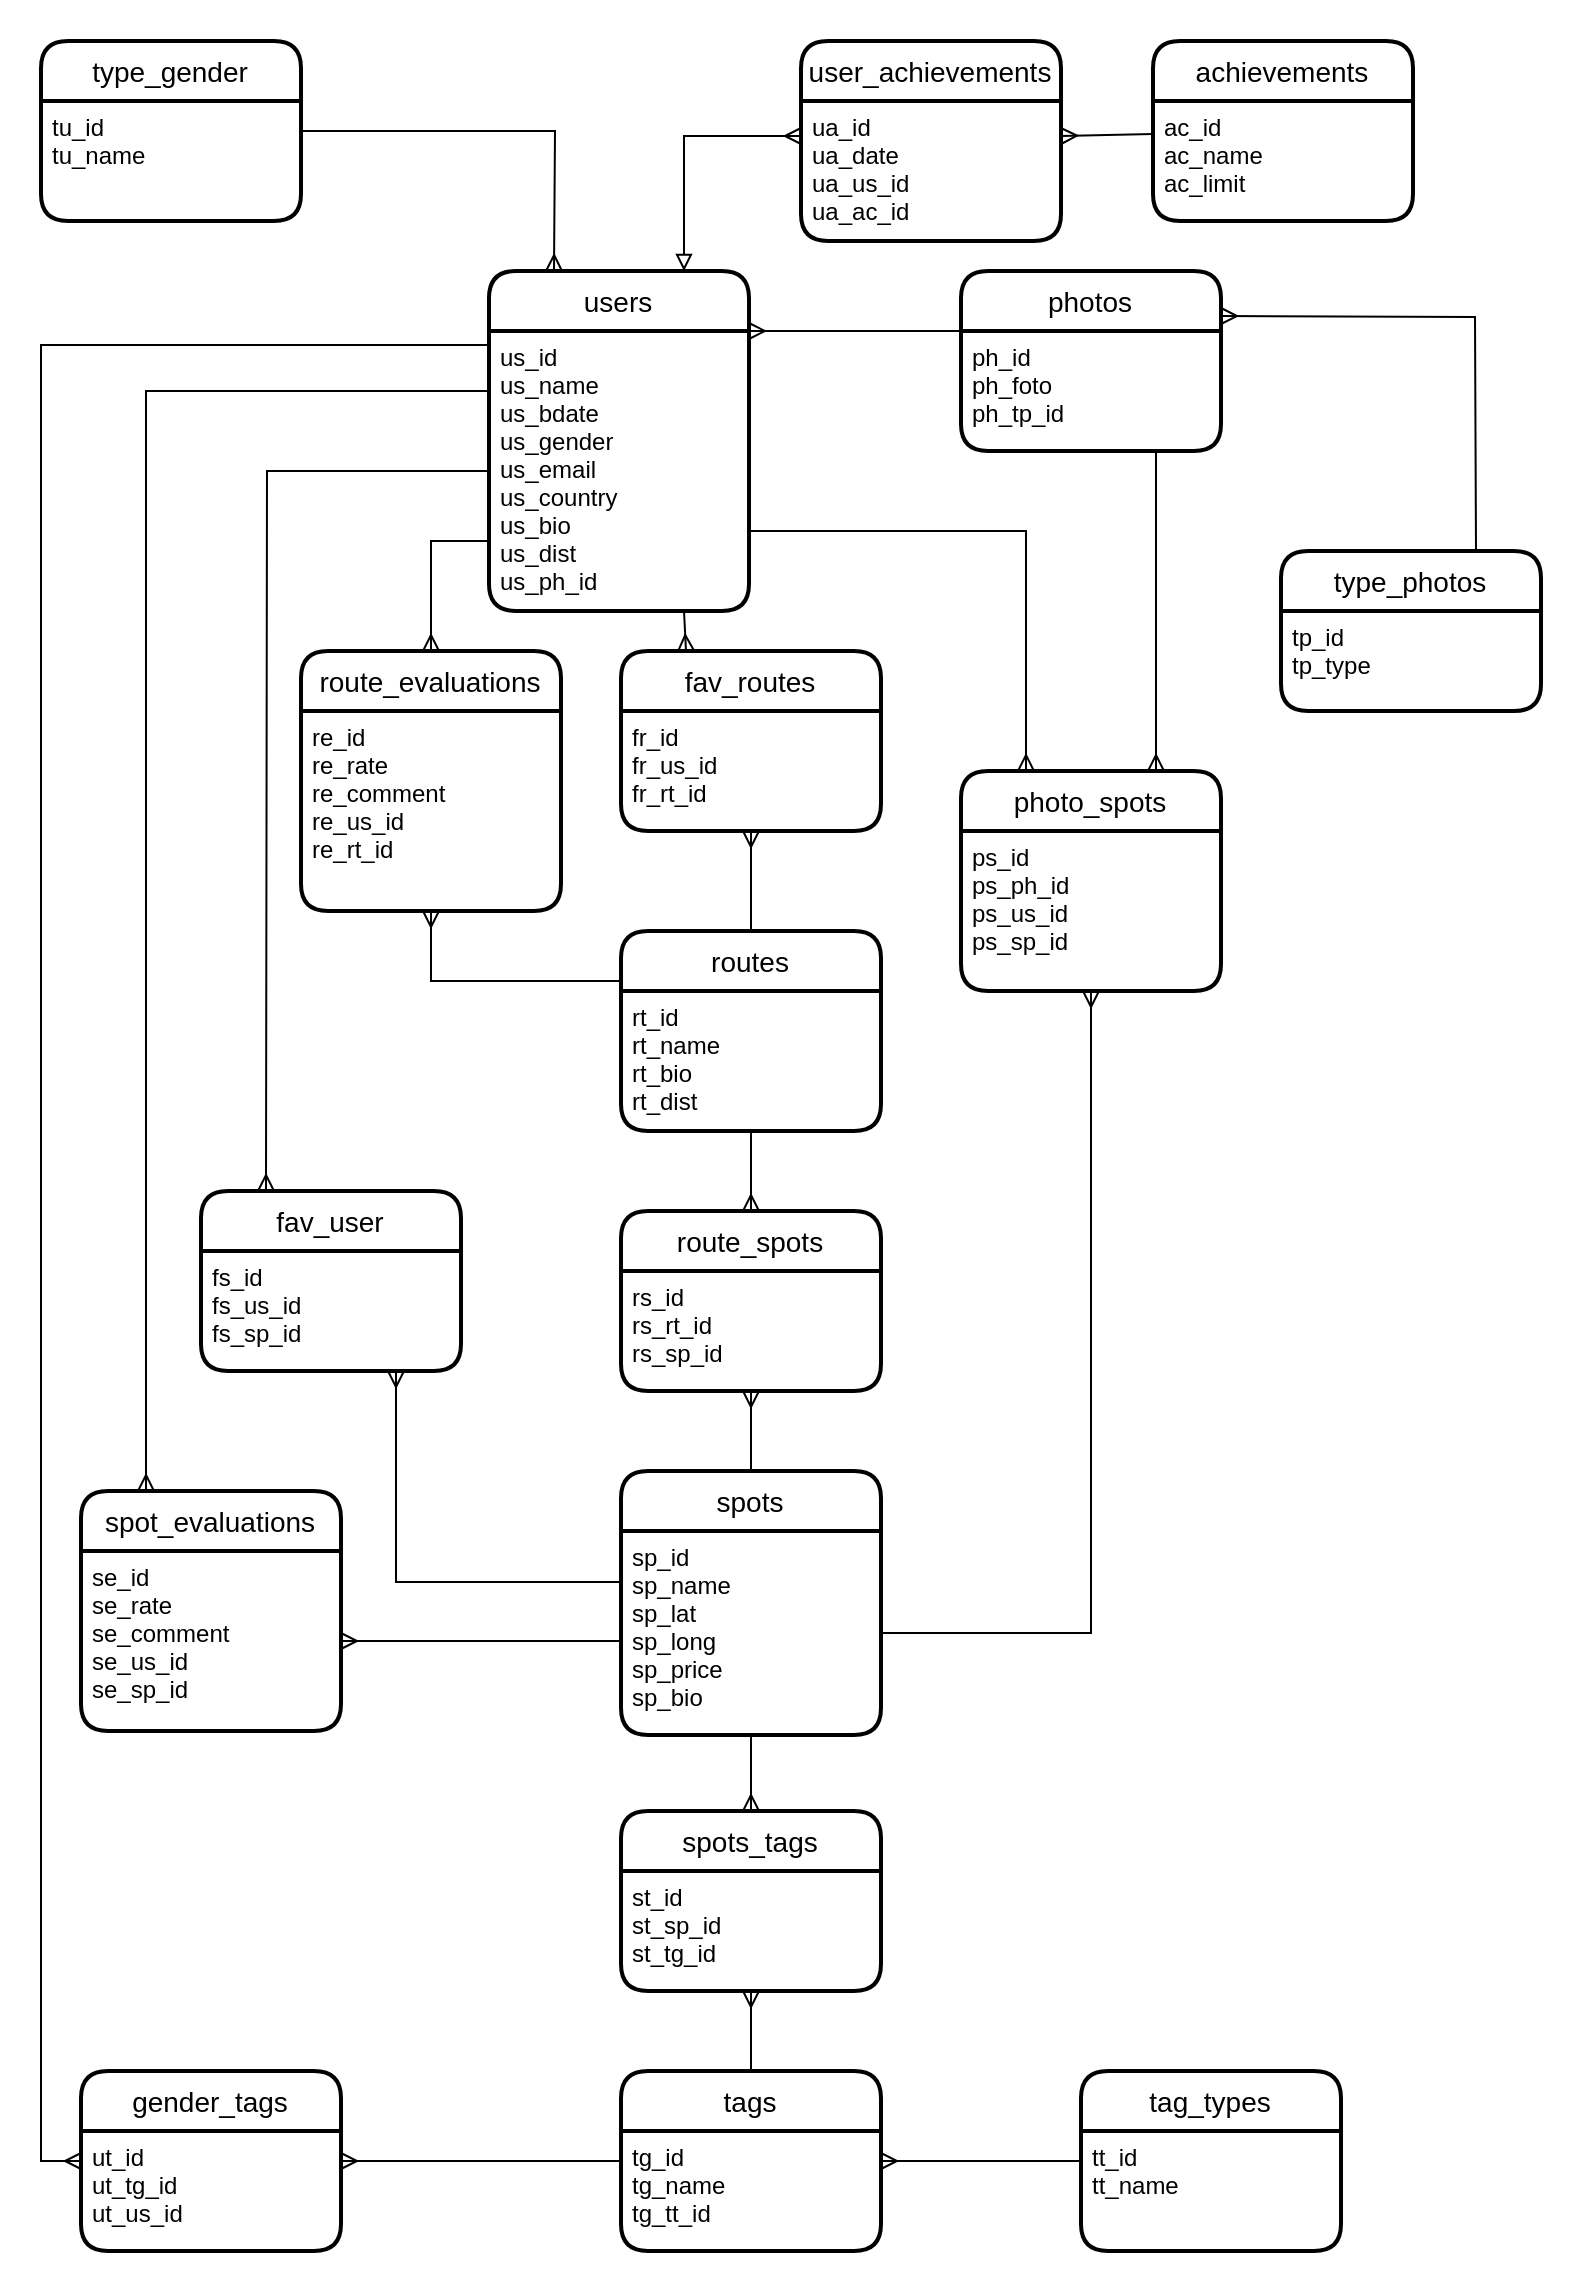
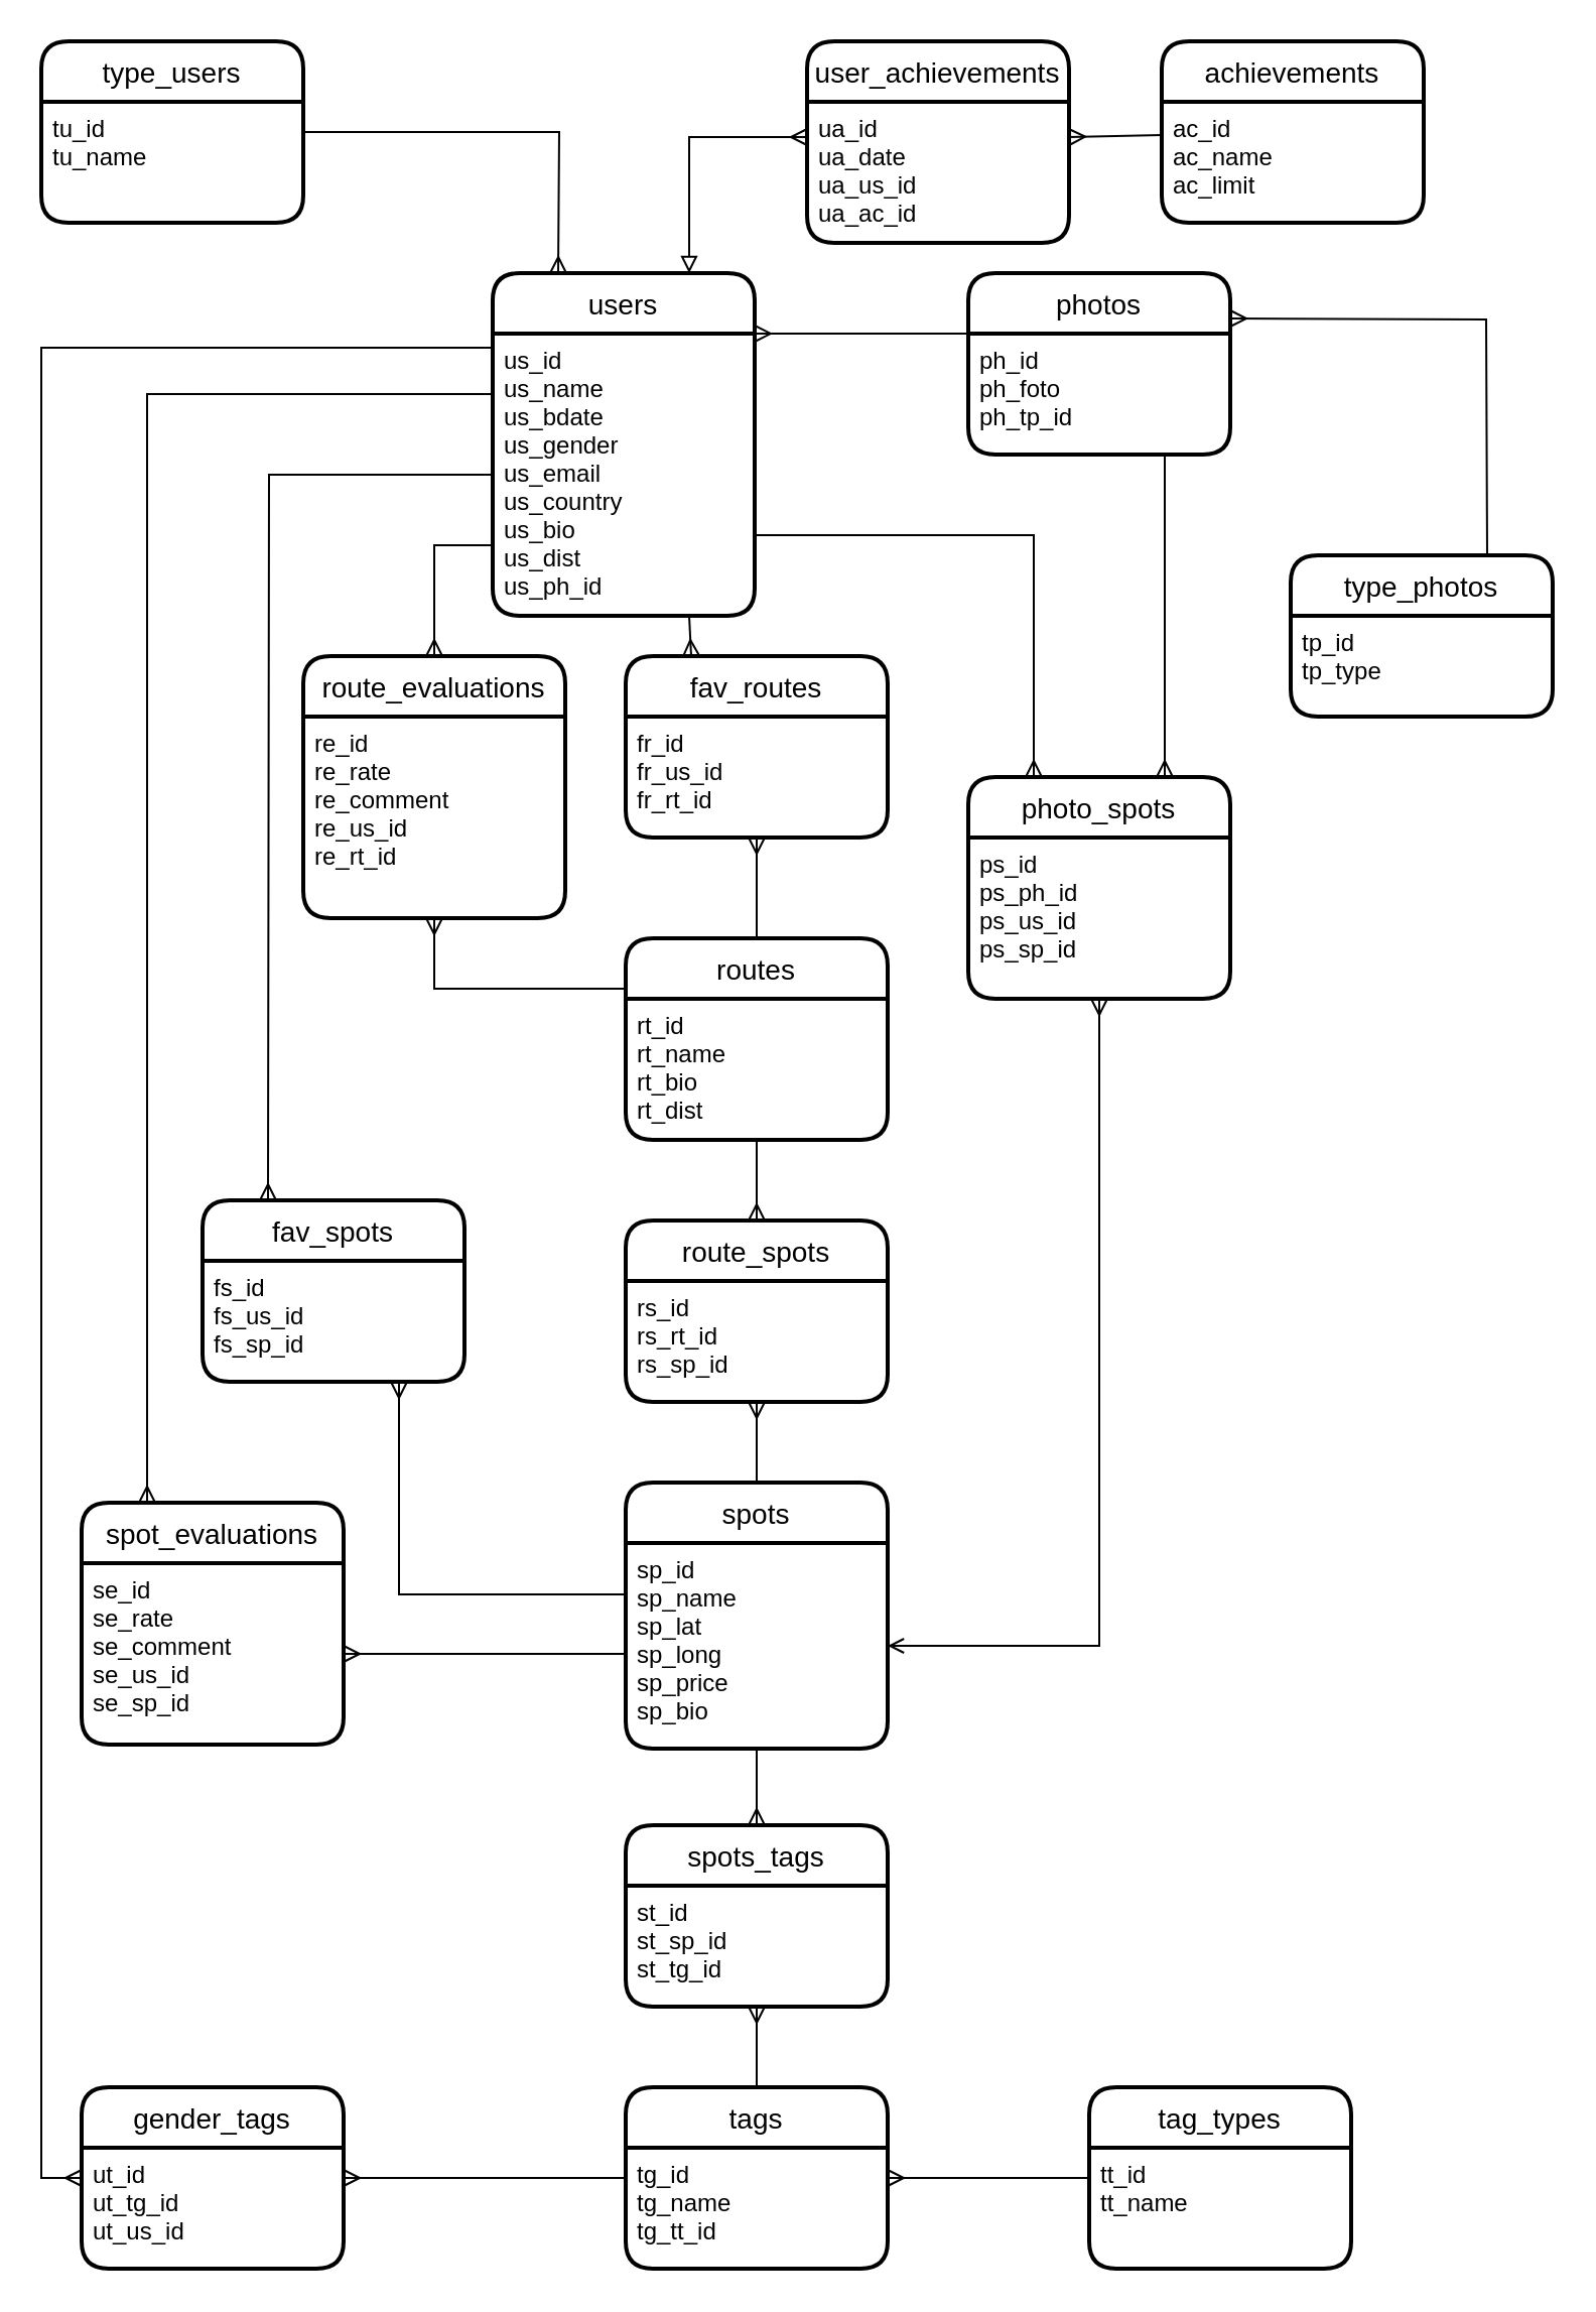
- <mxCell id="13" value="type_gender" style="swimlane;childLayout=stackLayout;horizontal=1;startSize=30;horizontalStack=0;rounded=1;fontSize=14;fontStyle=0;strokeWidth=2;resizeParent=0;resizeLast=1;shadow=0;dashed=0;align=center;" parent="1" vertex="1"><mxGeometry x="20" y="20" width="130" height="90" as="geometry" /></mxCell>
+ <mxCell id="13" value="type_users" style="swimlane;childLayout=stackLayout;horizontal=1;startSize=30;horizontalStack=0;rounded=1;fontSize=14;fontStyle=0;strokeWidth=2;resizeParent=0;resizeLast=1;shadow=0;dashed=0;align=center;" parent="1" vertex="1"><mxGeometry x="20" y="20" width="130" height="90" as="geometry" /></mxCell>
- <mxCell id="33" value="fav_user" style="swimlane;childLayout=stackLayout;horizontal=1;startSize=30;horizontalStack=0;rounded=1;fontSize=14;fontStyle=0;strokeWidth=2;resizeParent=0;resizeLast=1;shadow=0;dashed=0;align=center;" parent="1" vertex="1"><mxGeometry x="100" y="595" width="130" height="90" as="geometry" /></mxCell>
+ <mxCell id="33" value="fav_spots" style="swimlane;childLayout=stackLayout;horizontal=1;startSize=30;horizontalStack=0;rounded=1;fontSize=14;fontStyle=0;strokeWidth=2;resizeParent=0;resizeLast=1;shadow=0;dashed=0;align=center;" parent="1" vertex="1"><mxGeometry x="100" y="595" width="130" height="90" as="geometry" /></mxCell>
- <mxCell id="59" style="edgeStyle=orthogonalEdgeStyle;rounded=0;orthogonalLoop=1;jettySize=auto;html=1;entryX=1;entryY=0.5;entryDx=0;entryDy=0;startArrow=ERmany;startFill=0;endArrow=none;endFill=0;exitX=0.5;exitY=1;exitDx=0;exitDy=0;" parent="1" source="57" target="21" edge="1"><mxGeometry relative="1" as="geometry"><Array as="points"><mxPoint x="545" y="816" /></Array></mxGeometry></mxCell>
+ <mxCell id="59" style="edgeStyle=orthogonalEdgeStyle;rounded=0;orthogonalLoop=1;jettySize=auto;html=1;entryX=1;entryY=0.5;entryDx=0;entryDy=0;startArrow=ERmany;startFill=0;endArrow=open;endFill=0;exitX=0.5;exitY=1;exitDx=0;exitDy=0;" parent="1" source="57" target="21" edge="1"><mxGeometry relative="1" as="geometry"><Array as="points"><mxPoint x="545" y="816" /></Array></mxGeometry></mxCell>
